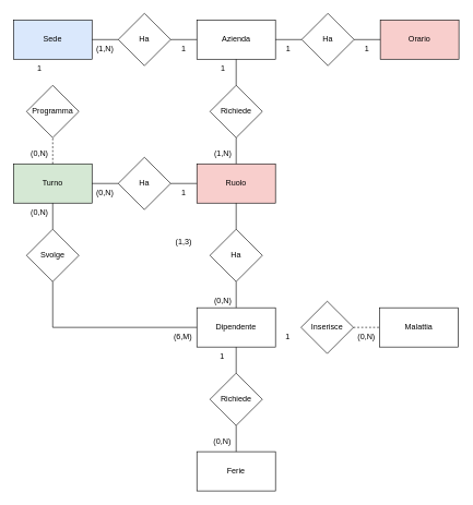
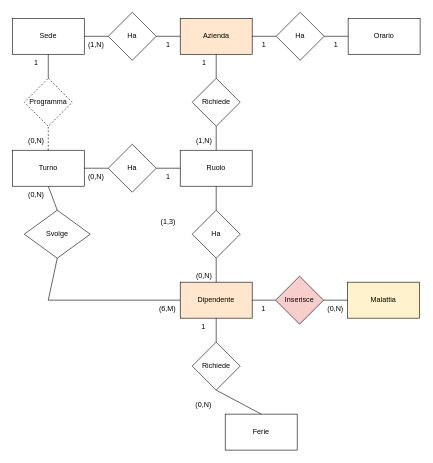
- <mxCell id="7" value="Sede" style="rounded=0;whiteSpace=wrap;html=1;fillColor=#dae8fc;" vertex="1" parent="1"><mxGeometry x="20" y="30" width="120" height="60" as="geometry" /></mxCell>
+ <mxCell id="7" value="Sede" style="rounded=0;whiteSpace=wrap;html=1;" vertex="1" parent="1"><mxGeometry x="20" y="30" width="120" height="60" as="geometry" /></mxCell>
- <mxCell id="2" value="Azienda" style="rounded=0;whiteSpace=wrap;html=1;" vertex="1" parent="1"><mxGeometry x="300" y="30" width="120" height="60" as="geometry" /></mxCell>
+ <mxCell id="2" value="Azienda" style="rounded=0;whiteSpace=wrap;html=1;fillColor=#ffe6cc;" vertex="1" parent="1"><mxGeometry x="300" y="30" width="120" height="60" as="geometry" /></mxCell>
- <mxCell id="3" value="Orario" style="rounded=0;whiteSpace=wrap;html=1;fillColor=#f8cecc;" vertex="1" parent="1"><mxGeometry x="580" y="30" width="120" height="60" as="geometry" /></mxCell>
+ <mxCell id="3" value="Orario" style="rounded=0;whiteSpace=wrap;html=1;" vertex="1" parent="1"><mxGeometry x="580" y="30" width="120" height="60" as="geometry" /></mxCell>
+ <mxCell id="23" value="" style="endArrow=none;html=1;rounded=0;entryX=0.5;entryY=1;entryDx=0;entryDy=0;exitX=0.5;exitY=0;exitDx=0;exitDy=0;" edge="1" parent="1" source="22" target="7"><mxGeometry width="50" height="50" relative="1" as="geometry"><mxPoint x="330" y="210" as="sourcePoint" /><mxPoint x="380" y="160" as="targetPoint" /></mxGeometry></mxCell>
- <mxCell id="22" value="Programma" style="rhombus;whiteSpace=wrap;html=1;" vertex="1" parent="1"><mxGeometry x="40" y="130" width="80" height="80" as="geometry" /></mxCell>
+ <mxCell id="22" value="Programma" style="rhombus;whiteSpace=wrap;html=1;dashed=1;" vertex="1" parent="1"><mxGeometry x="40" y="130" width="80" height="80" as="geometry" /></mxCell>
- <mxCell id="21" value="Turno" style="rounded=0;whiteSpace=wrap;html=1;fillColor=#d5e8d4;" vertex="1" parent="1"><mxGeometry x="20" y="250" width="120" height="60" as="geometry" /></mxCell>
+ <mxCell id="21" value="Turno" style="rounded=0;whiteSpace=wrap;html=1;" vertex="1" parent="1"><mxGeometry x="20" y="250" width="120" height="60" as="geometry" /></mxCell>
- <mxCell id="16" value="Ruolo" style="rounded=0;whiteSpace=wrap;html=1;fillColor=#f8cecc;" vertex="1" parent="1"><mxGeometry x="300" y="250" width="120" height="60" as="geometry" /></mxCell>
+ <mxCell id="16" value="Ruolo" style="rounded=0;whiteSpace=wrap;html=1;" vertex="1" parent="1"><mxGeometry x="300" y="250" width="120" height="60" as="geometry" /></mxCell>
- <mxCell id="32" value="Svolge" style="rhombus;whiteSpace=wrap;html=1;" vertex="1" parent="1"><mxGeometry x="40" y="350" width="80" height="80" as="geometry" /></mxCell>
+ <mxCell id="32" value="Svolge" style="rhombus;whiteSpace=wrap;html=1;" vertex="1" parent="1"><mxGeometry x="40" y="350" width="110" height="80" as="geometry" /></mxCell>
- <mxCell id="34" value="Dipendente" style="rounded=0;whiteSpace=wrap;html=1;" vertex="1" parent="1"><mxGeometry x="300" y="470" width="120" height="60" as="geometry" /></mxCell>
+ <mxCell id="34" value="Dipendente" style="rounded=0;whiteSpace=wrap;html=1;fillColor=#ffe6cc;" vertex="1" parent="1"><mxGeometry x="300" y="470" width="120" height="60" as="geometry" /></mxCell>
+ <mxCell id="39" value="" style="endArrow=none;html=1;rounded=0;entryX=1;entryY=0.5;entryDx=0;entryDy=0;exitX=0;exitY=0.5;exitDx=0;exitDy=0;" edge="1" parent="1" source="37" target="34"><mxGeometry width="50" height="50" relative="1" as="geometry"><mxPoint x="609" y="410" as="sourcePoint" /><mxPoint x="659" y="360" as="targetPoint" /></mxGeometry></mxCell>
- <mxCell id="37" value="Inserisce" style="rhombus;whiteSpace=wrap;html=1;" vertex="1" parent="1"><mxGeometry x="459" y="460" width="80" height="80" as="geometry" /></mxCell>
+ <mxCell id="37" value="Inserisce" style="rhombus;whiteSpace=wrap;html=1;fillColor=#f8cecc;" vertex="1" parent="1"><mxGeometry x="459" y="460" width="80" height="80" as="geometry" /></mxCell>
- <mxCell id="40" value="" style="endArrow=none;html=1;rounded=0;exitX=1;exitY=0.5;exitDx=0;exitDy=0;entryX=0;entryY=0.5;entryDx=0;entryDy=0;dashed=1;" edge="1" parent="1" source="37" target="38"><mxGeometry width="50" height="50" relative="1" as="geometry"><mxPoint x="609" y="410" as="sourcePoint" /><mxPoint x="659" y="360" as="targetPoint" /></mxGeometry></mxCell>
+ <mxCell id="40" value="" style="endArrow=none;html=1;rounded=0;exitX=1;exitY=0.5;exitDx=0;exitDy=0;entryX=0;entryY=0.5;entryDx=0;entryDy=0;" edge="1" parent="1" source="37" target="38"><mxGeometry width="50" height="50" relative="1" as="geometry"><mxPoint x="609" y="410" as="sourcePoint" /><mxPoint x="659" y="360" as="targetPoint" /></mxGeometry></mxCell>
- <mxCell id="38" value="Malattia" style="rounded=0;whiteSpace=wrap;html=1;" vertex="1" parent="1"><mxGeometry x="579" y="470" width="120" height="60" as="geometry" /></mxCell>
+ <mxCell id="38" value="Malattia" style="rounded=0;whiteSpace=wrap;html=1;fillColor=#fff2cc;" vertex="1" parent="1"><mxGeometry x="579" y="470" width="120" height="60" as="geometry" /></mxCell>
- <mxCell id="44" value="Ferie" style="rounded=0;whiteSpace=wrap;html=1;" vertex="1" parent="1"><mxGeometry x="300" y="690" width="120" height="60" as="geometry" /></mxCell>
+ <mxCell id="44" value="Ferie" style="rounded=0;whiteSpace=wrap;html=1;" vertex="1" parent="1"><mxGeometry x="375" y="690" width="120" height="60" as="geometry" /></mxCell>
